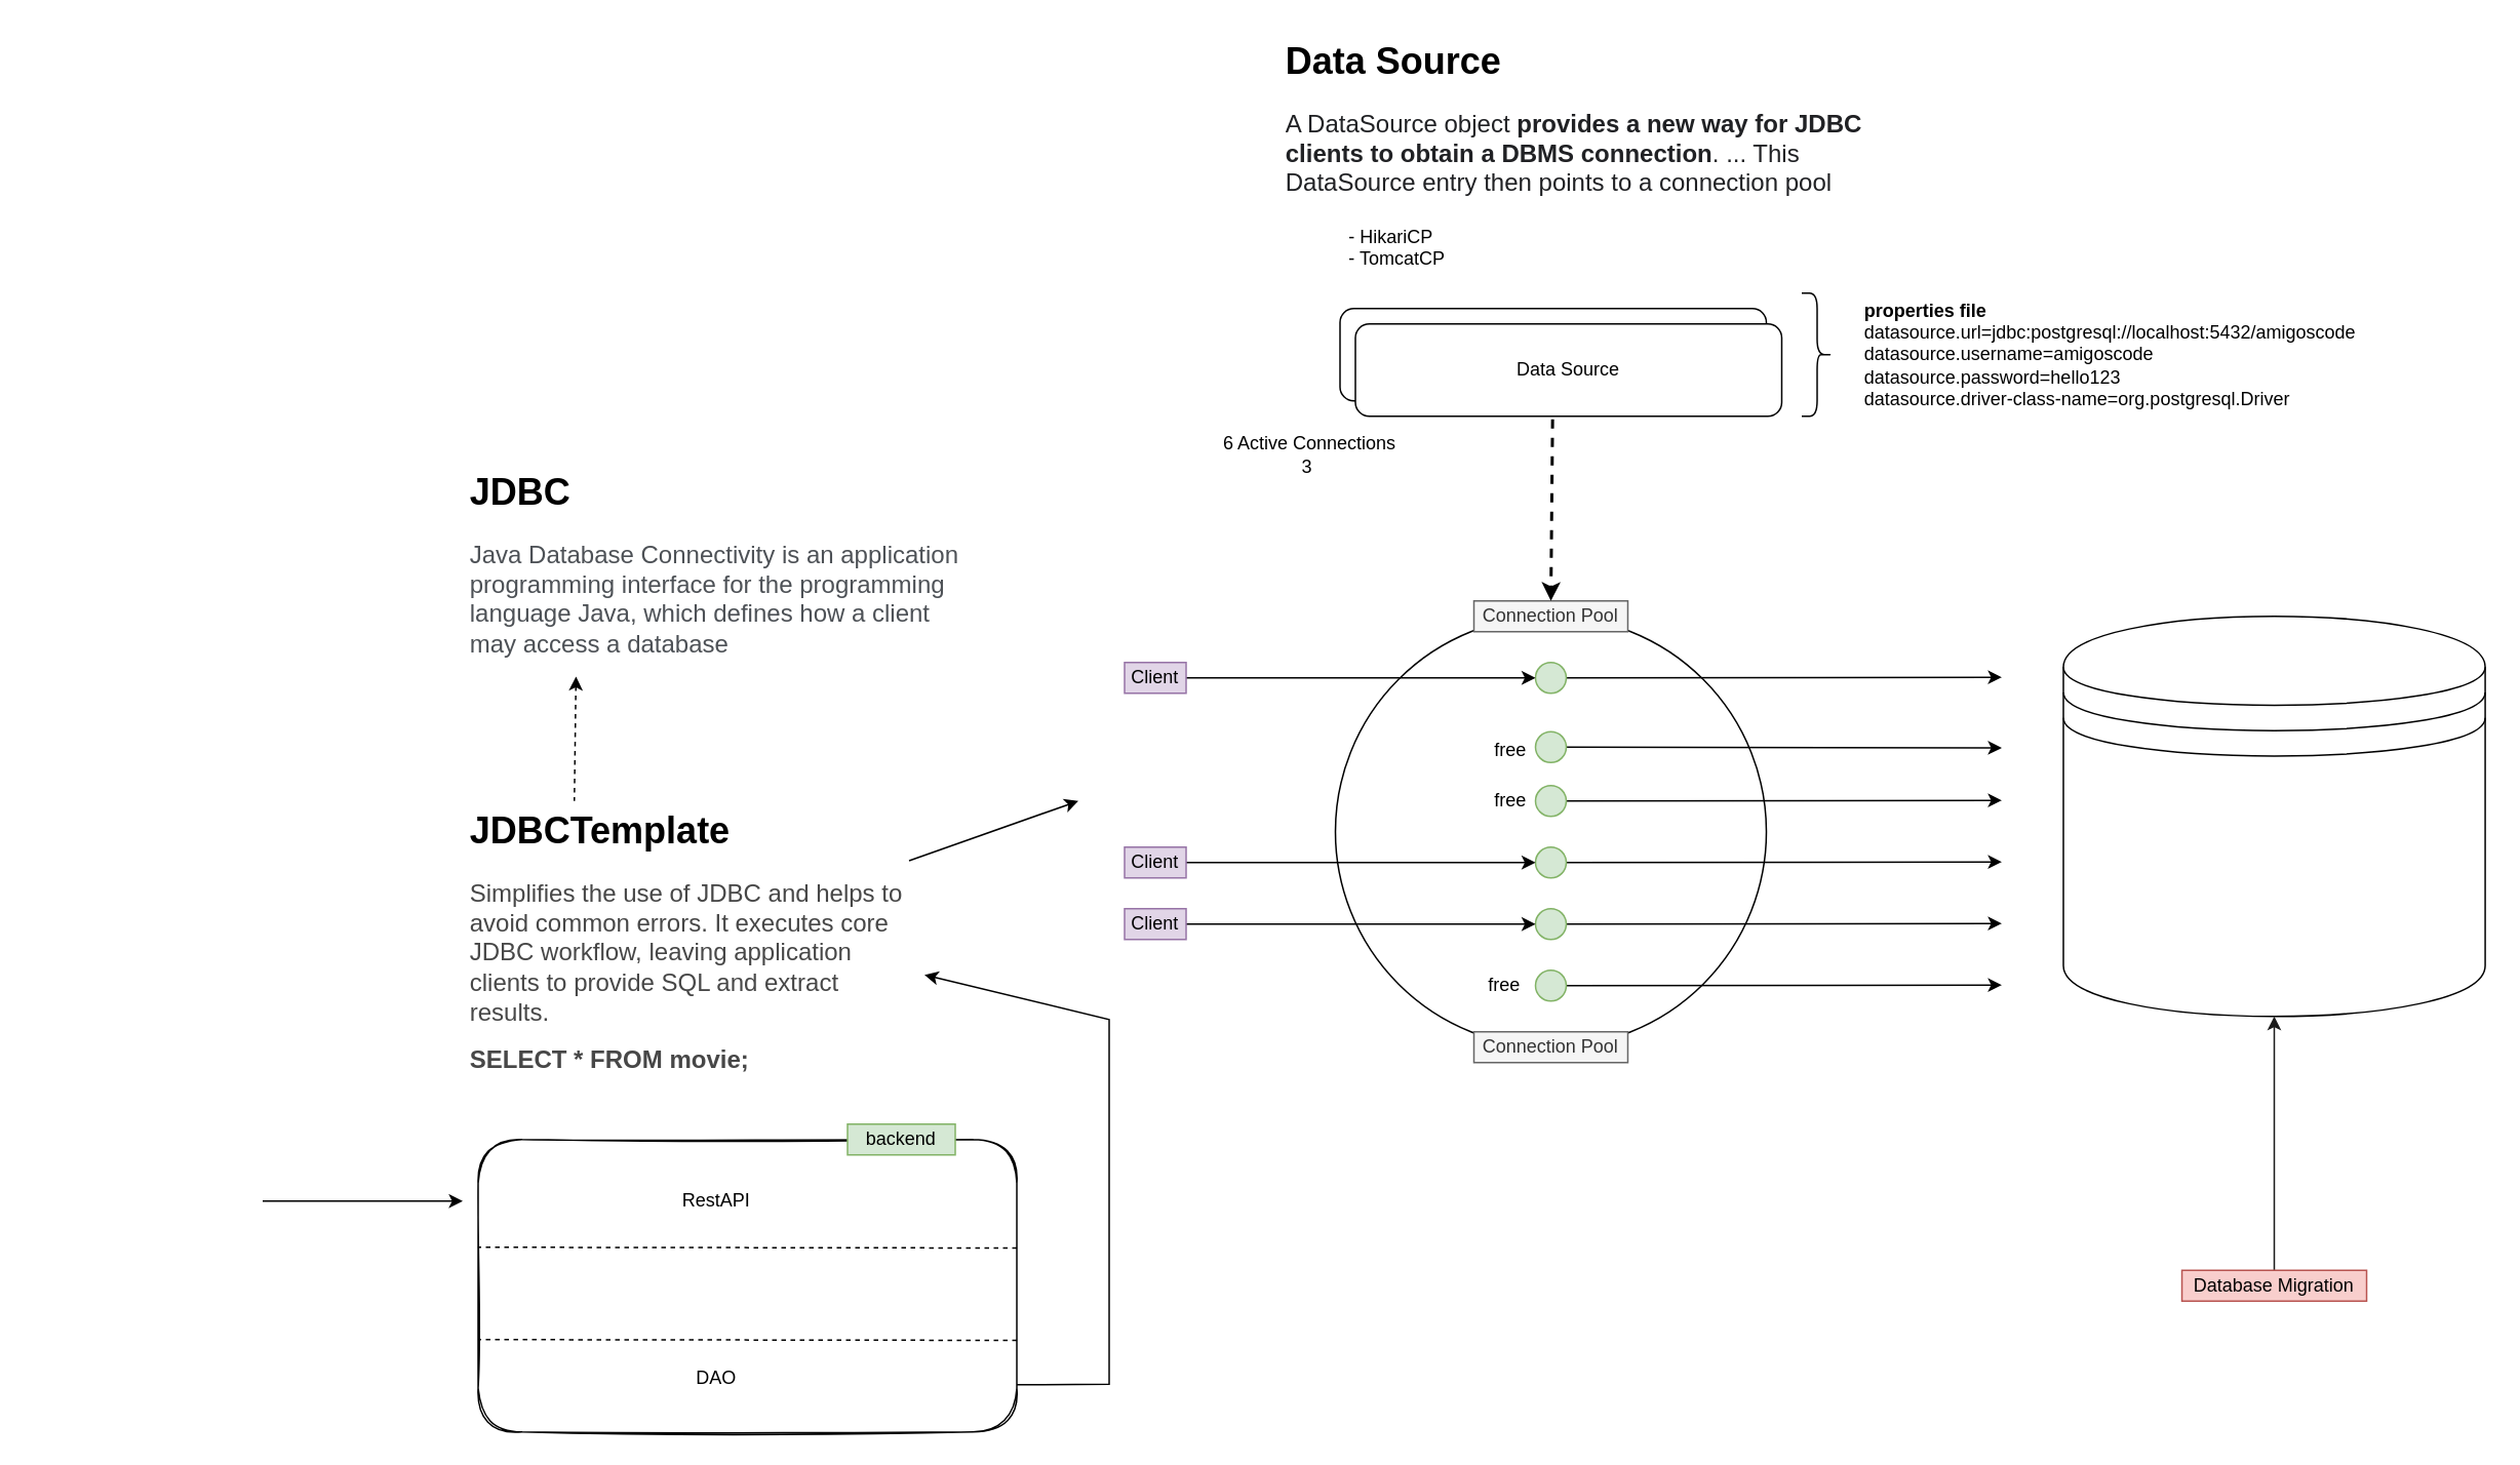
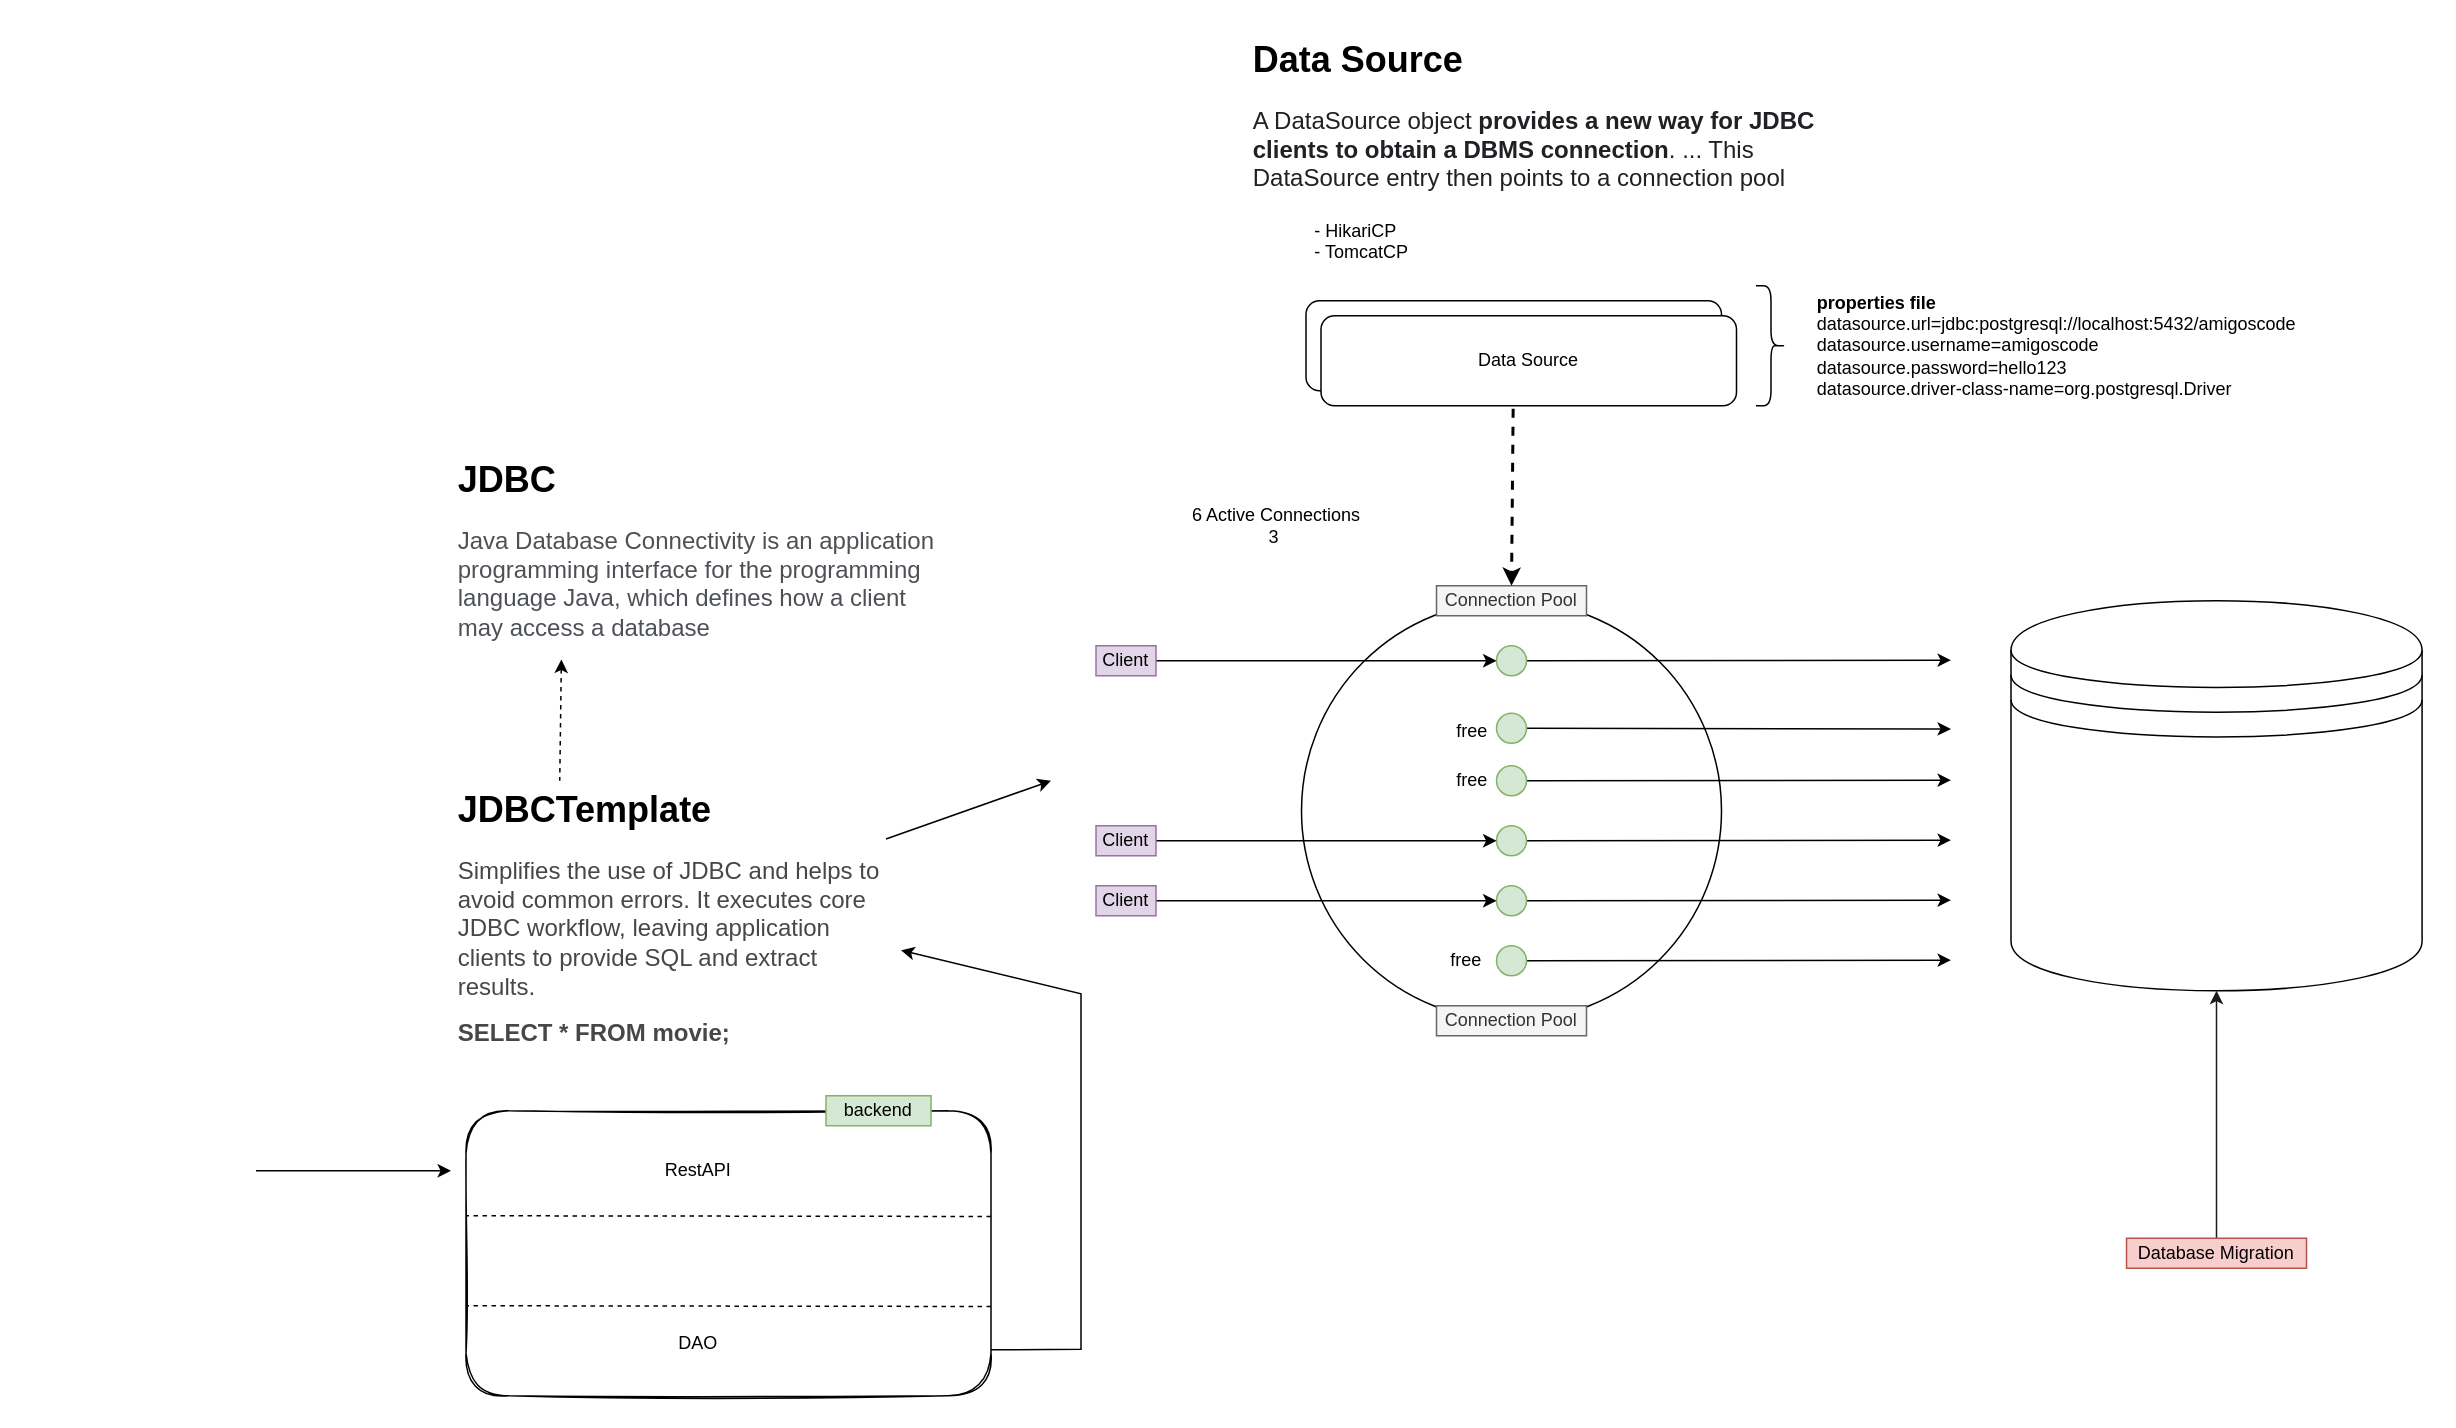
- <mxCell id="52" value="6 Active Connections&lt;br&gt;3&amp;nbsp;" style="text;html=1;align=center;verticalAlign=middle;resizable=0;points=[];autosize=1;strokeColor=none;" vertex="1" parent="1"><mxGeometry x="785" y="280" width="130" height="30" as="geometry" /></mxCell>
+ <mxCell id="52" value="6 Active Connections&lt;br&gt;3&amp;nbsp;" style="text;html=1;align=center;verticalAlign=middle;resizable=0;points=[];autosize=1;strokeColor=none;" vertex="1" parent="1"><mxGeometry x="785" y="335" width="130" height="30" as="geometry" /></mxCell>
